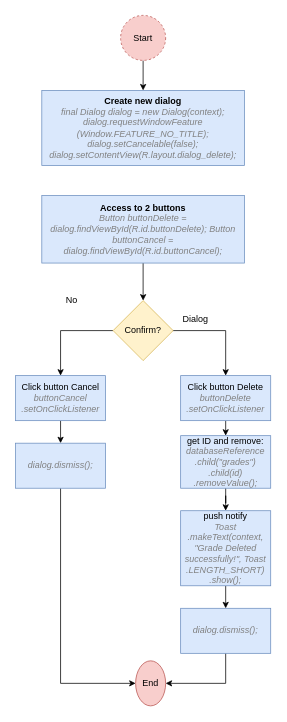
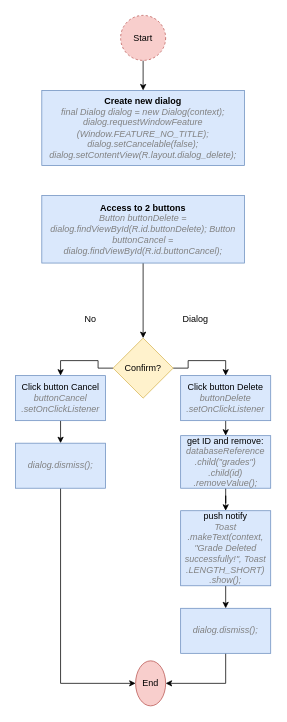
- <mxCell id="15" value="No" style="text;html=1;align=center;verticalAlign=middle;whiteSpace=wrap;rounded=0;" vertex="1" parent="1"><mxGeometry x="65" y="385" width="60" height="30" as="geometry" /></mxCell>
+ <mxCell id="15" value="No" style="text;html=1;align=center;verticalAlign=middle;whiteSpace=wrap;rounded=0;" vertex="1" parent="1"><mxGeometry x="90" y="410" width="60" height="30" as="geometry" /></mxCell>
- <mxCell id="9" value="Confirm?" style="rhombus;whiteSpace=wrap;html=1;fillColor=#fff2cc;strokeColor=#d6b656;" vertex="1" parent="1"><mxGeometry x="150" y="400" width="80" height="80" as="geometry" /></mxCell>
+ <mxCell id="9" value="Confirm?" style="rhombus;whiteSpace=wrap;html=1;fillColor=#fff2cc;strokeColor=#d6b656;" vertex="1" parent="1"><mxGeometry x="150" y="450" width="80" height="80" as="geometry" /></mxCell>
